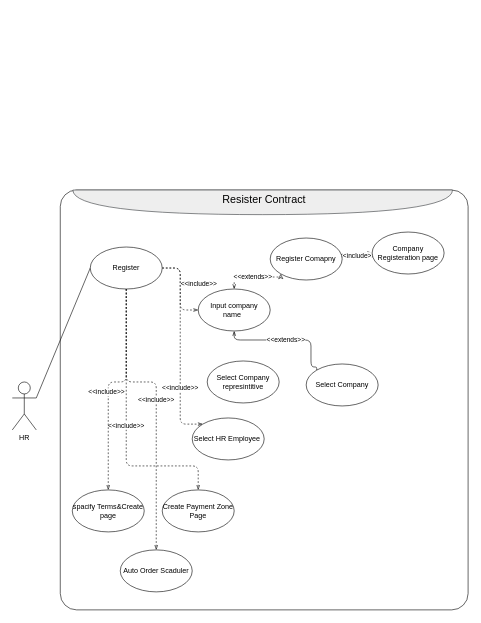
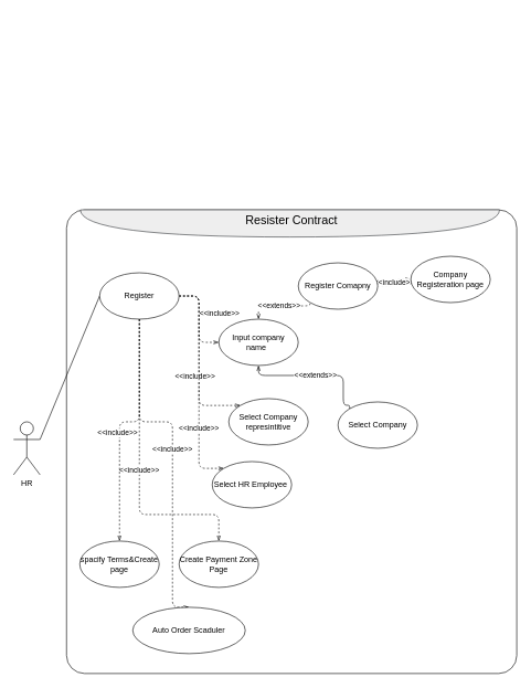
- <mxCell id="7" value="&amp;lt;&amp;lt;extends&amp;gt;&amp;gt;" style="edgeStyle=orthogonalEdgeStyle;rounded=1;orthogonalLoop=1;jettySize=auto;html=1;exitX=0.5;exitY=0;exitDx=0;exitDy=0;entryX=0;entryY=1;entryDx=0;entryDy=0;endArrow=classic;endFill=0;dashed=1;startArrow=openThin;startFill=0;" parent="1" source="20" target="16" edge="1"><mxGeometry relative="1" as="geometry" /></mxCell>
+ <mxCell id="7" value="&amp;lt;&amp;lt;extends&amp;gt;&amp;gt;" style="edgeStyle=orthogonalEdgeStyle;rounded=1;orthogonalLoop=1;jettySize=auto;html=1;exitX=0.5;exitY=0;exitDx=0;exitDy=0;entryX=0;entryY=1;entryDx=0;entryDy=0;endArrow=none;endFill=0;dashed=1;startArrow=openThin;startFill=0;" parent="1" source="20" target="16" edge="1"><mxGeometry relative="1" as="geometry" /></mxCell>
+ <mxCell id="9" value="&amp;lt;&amp;lt;include&amp;gt;&amp;gt;" style="edgeStyle=orthogonalEdgeStyle;rounded=1;orthogonalLoop=1;jettySize=auto;html=1;exitX=1;exitY=0.5;exitDx=0;exitDy=0;entryX=0;entryY=0;entryDx=0;entryDy=0;dashed=1;startArrow=none;startFill=0;endArrow=openThin;endFill=0;" parent="1" source="14" target="21" edge="1"><mxGeometry x="0.178" y="-6" relative="1" as="geometry"><Array as="points"><mxPoint x="300" y="446" /><mxPoint x="300" y="611" /></Array><mxPoint as="offset" /></mxGeometry></mxCell>
- <mxCell id="25" value="Auto Order Scaduler" style="ellipse;whiteSpace=wrap;html=1;" parent="1" vertex="1"><mxGeometry x="200" y="916" width="120" height="70" as="geometry" /></mxCell>
+ <mxCell id="25" value="Auto Order Scaduler" style="ellipse;whiteSpace=wrap;html=1;" parent="1" vertex="1"><mxGeometry x="200" y="916" width="170" height="70" as="geometry" /></mxCell>
